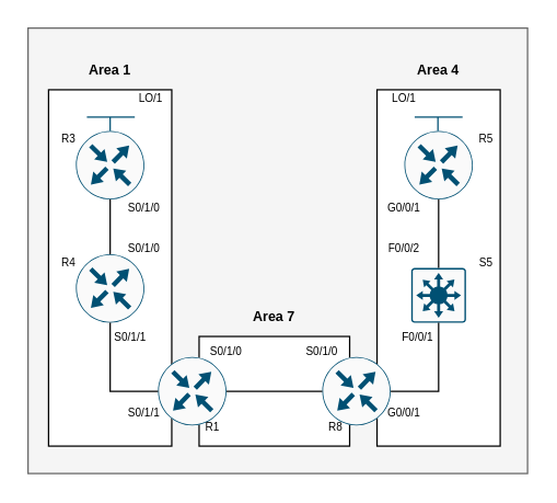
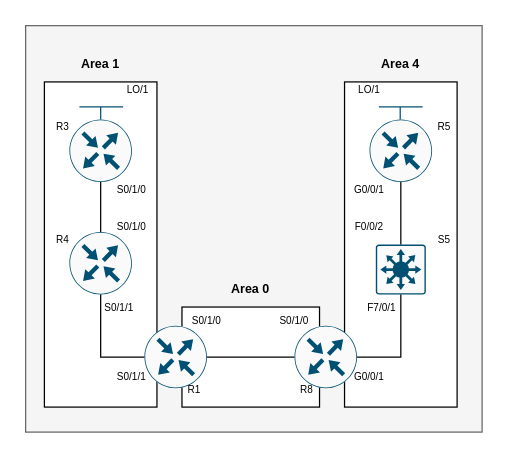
- <mxCell id="39" value="&lt;font style=&quot;font-size: 10px;&quot;&gt;&lt;span&gt;Area 7&lt;br&gt;&lt;/span&gt;&lt;/font&gt;" style="text;html=1;align=center;verticalAlign=middle;whiteSpace=wrap;rounded=0;fontStyle=1" vertex="1" parent="1"><mxGeometry x="170" y="215" width="60" height="30" as="geometry" /></mxCell>
+ <mxCell id="39" value="&lt;font style=&quot;font-size: 10px;&quot;&gt;&lt;span&gt;Area 0&lt;br&gt;&lt;/span&gt;&lt;/font&gt;" style="text;html=1;align=center;verticalAlign=middle;whiteSpace=wrap;rounded=0;fontStyle=1" vertex="1" parent="1"><mxGeometry x="170" y="215" width="60" height="30" as="geometry" /></mxCell>
- <mxCell id="24" value="&lt;font style=&quot;font-size: 8px;&quot;&gt;F0/0/1&lt;/font&gt;" style="text;html=1;align=center;verticalAlign=middle;whiteSpace=wrap;rounded=0;" vertex="1" parent="1"><mxGeometry x="275" y="230" width="60" height="30" as="geometry" /></mxCell>
+ <mxCell id="24" value="&lt;font style=&quot;font-size: 8px;&quot;&gt;F7/0/1&lt;/font&gt;" style="text;html=1;align=center;verticalAlign=middle;whiteSpace=wrap;rounded=0;" vertex="1" parent="1"><mxGeometry x="275" y="230" width="60" height="30" as="geometry" /></mxCell>
